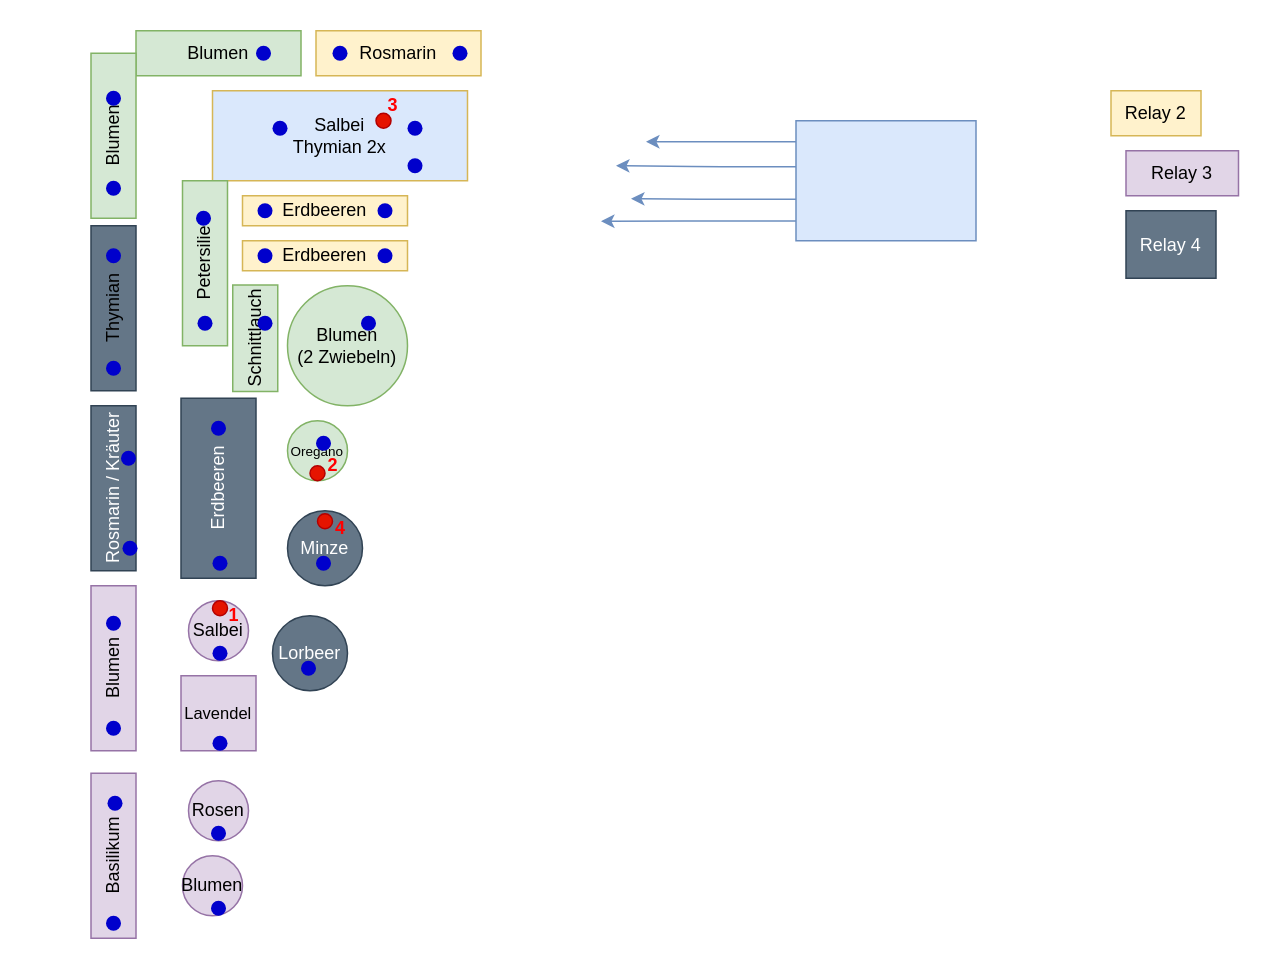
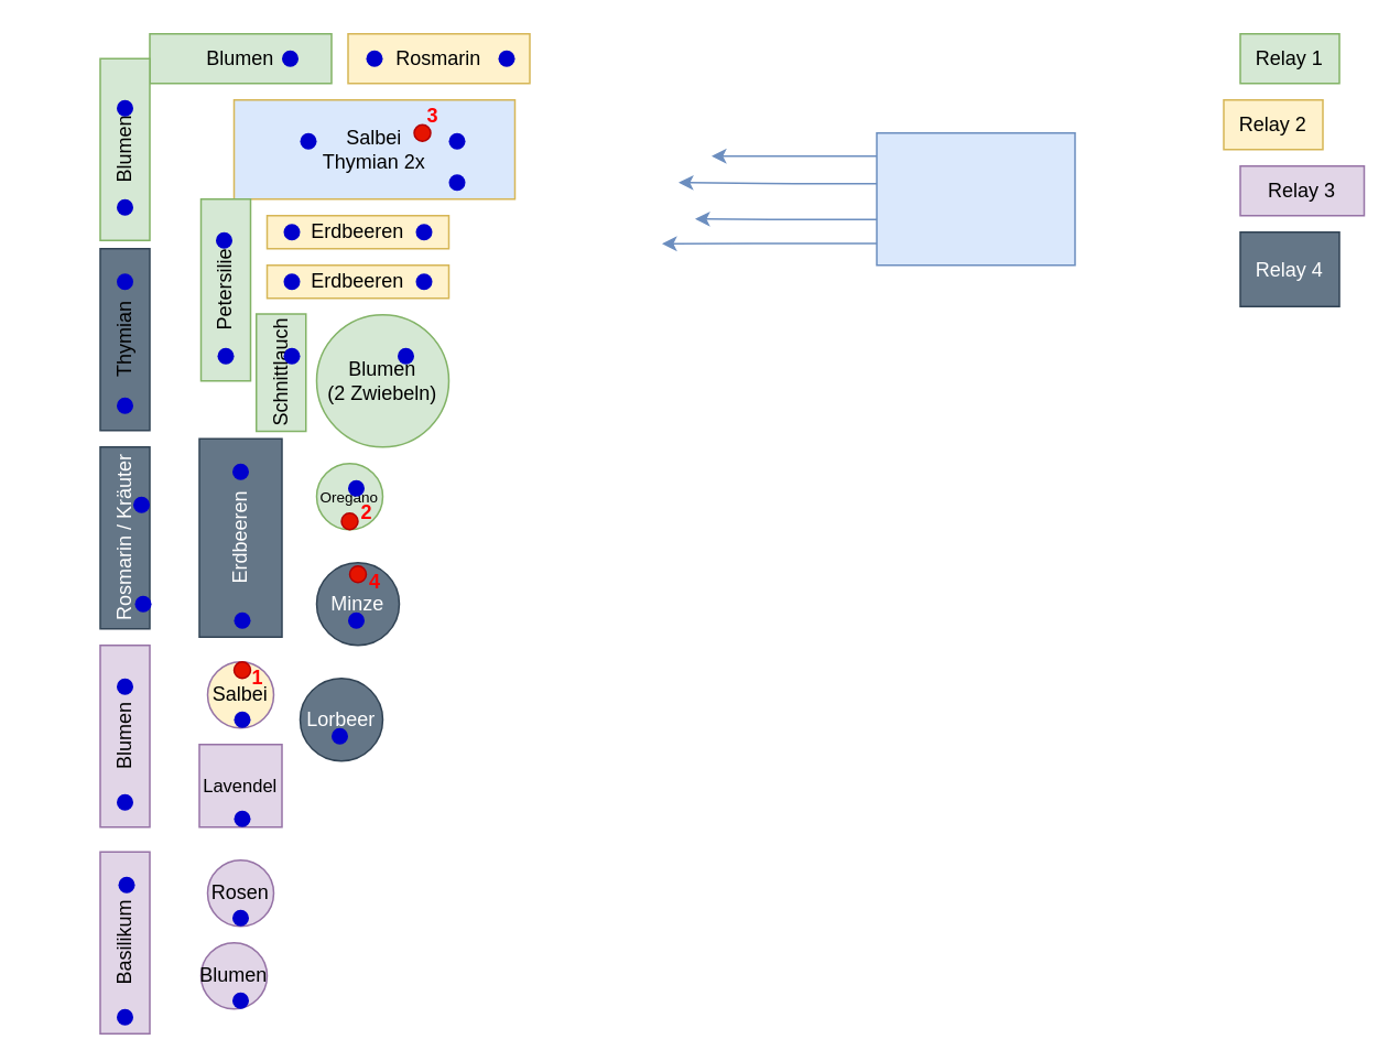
+ <mxCell id="64" value="Relay 1" style="rounded=0;whiteSpace=wrap;html=1;fillColor=#d5e8d4;strokeColor=#82b366;" vertex="1" parent="1"><mxGeometry x="750" y="20" width="60" height="30" as="geometry" /></mxCell>
- <mxCell id="12" value="Salbei" style="ellipse;whiteSpace=wrap;html=1;aspect=fixed;fillColor=#e1d5e7;strokeColor=#9673a6;" vertex="1" parent="1"><mxGeometry x="125" y="400" width="40" height="40" as="geometry" /></mxCell>
+ <mxCell id="12" value="Salbei" style="ellipse;whiteSpace=wrap;html=1;aspect=fixed;fillColor=#fff2cc;strokeColor=#9673a6;" vertex="1" parent="1"><mxGeometry x="125" y="400" width="40" height="40" as="geometry" /></mxCell>
